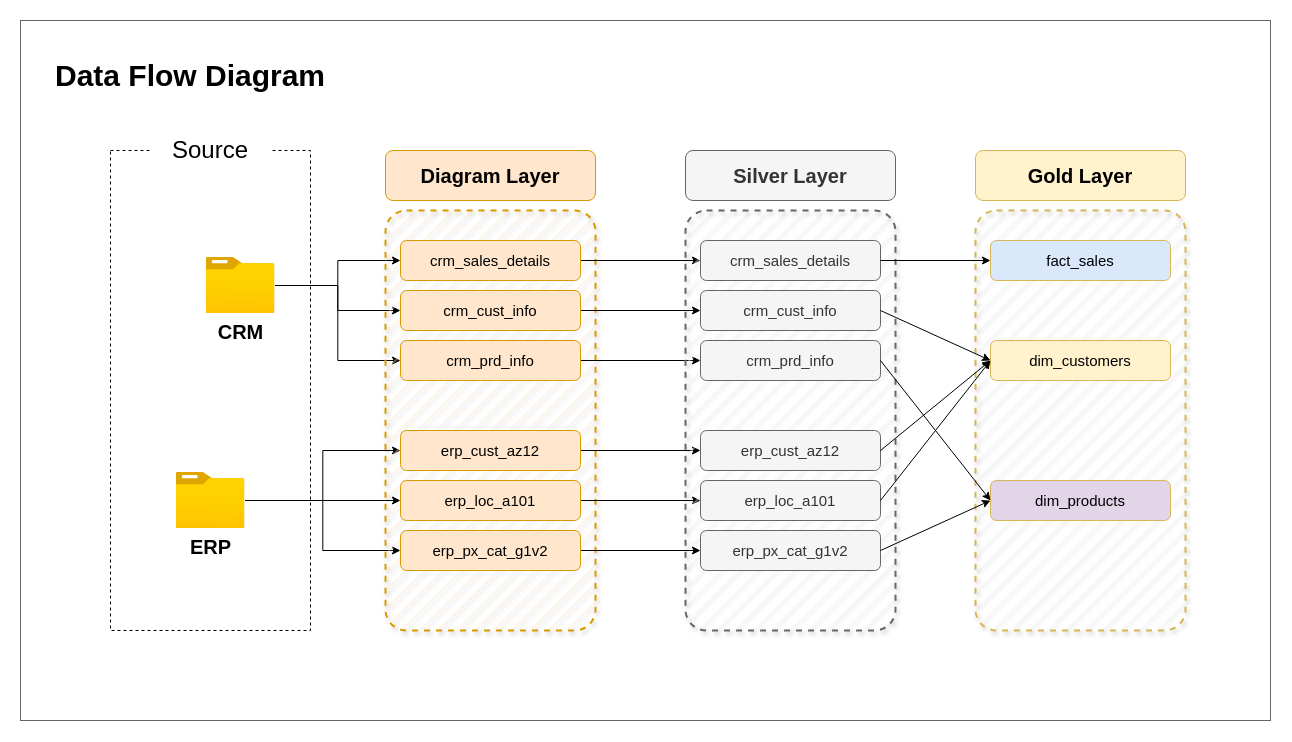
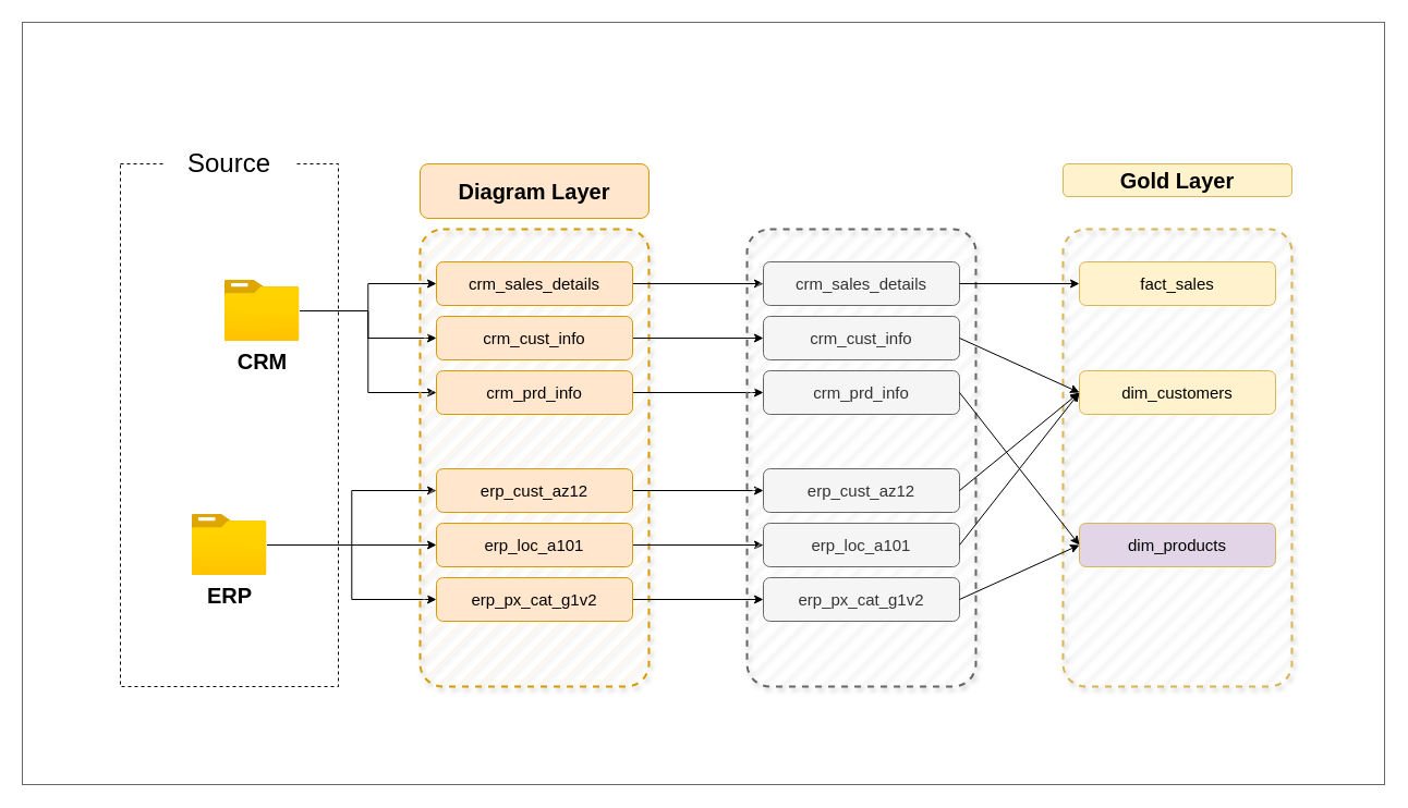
- <mxCell id="3" value="&lt;b&gt;&lt;font style=&quot;font-size: 30px;&quot;&gt;Data Flow Diagram&lt;/font&gt;&lt;/b&gt;" style="text;html=1;align=center;verticalAlign=middle;whiteSpace=wrap;rounded=0;" parent="1" vertex="1"><mxGeometry x="30" y="30" width="320" height="90" as="geometry" /></mxCell>
- <mxCell id="29" value="&lt;b&gt;&lt;font style=&quot;font-size: 20px;&quot;&gt;Silver Layer&lt;/font&gt;&lt;/b&gt;" style="rounded=1;whiteSpace=wrap;html=1;fillColor=#f5f5f5;strokeColor=#666666;fontColor=#333333;" vertex="1" parent="1"><mxGeometry x="685" y="150" width="210" height="50" as="geometry" /></mxCell>
- <mxCell id="37" value="&lt;b&gt;&lt;font style=&quot;font-size: 20px;&quot;&gt;Gold Layer&lt;/font&gt;&lt;/b&gt;" style="rounded=1;whiteSpace=wrap;html=1;fillColor=#fff2cc;strokeColor=#d6b656;" vertex="1" parent="1"><mxGeometry x="975" y="150" width="210" height="50" as="geometry" /></mxCell>
+ <mxCell id="37" value="&lt;b&gt;&lt;font style=&quot;font-size: 20px;&quot;&gt;Gold Layer&lt;/font&gt;&lt;/b&gt;" style="rounded=1;whiteSpace=wrap;html=1;fillColor=#fff2cc;strokeColor=#d6b656;" vertex="1" parent="1"><mxGeometry x="975" y="150" width="210" height="30" as="geometry" /></mxCell>
- <mxCell id="38" value="&lt;font style=&quot;font-size: 15px;&quot;&gt;fact_sales&lt;/font&gt;" style="rounded=1;whiteSpace=wrap;html=1;fillColor=#dae8fc;strokeColor=#d6b656;" vertex="1" parent="1"><mxGeometry x="990" y="240" width="180" height="40" as="geometry" /></mxCell>
+ <mxCell id="38" value="&lt;font style=&quot;font-size: 15px;&quot;&gt;fact_sales&lt;/font&gt;" style="rounded=1;whiteSpace=wrap;html=1;fillColor=#fff2cc;strokeColor=#d6b656;" vertex="1" parent="1"><mxGeometry x="990" y="240" width="180" height="40" as="geometry" /></mxCell>
